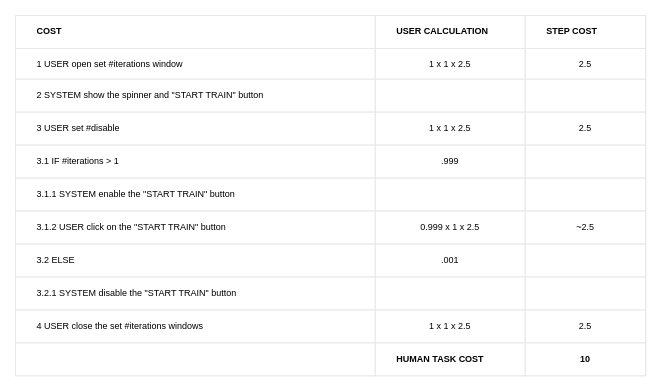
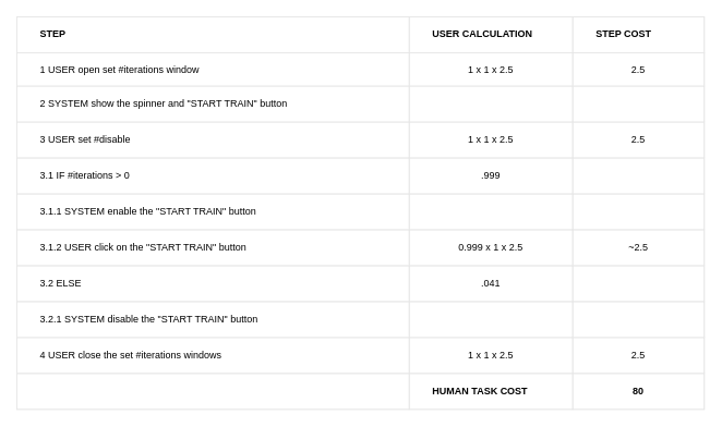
- <mxCell id="4" value="&lt;span style=&quot;white-space: pre;&quot;&gt;&#09;&lt;/span&gt;COST" style="connectable=0;recursiveResize=0;strokeColor=inherit;fillColor=none;align=left;whiteSpace=wrap;html=1;fontStyle=1" parent="3" vertex="1"><mxGeometry width="480" height="44" as="geometry"><mxRectangle width="480" height="44" as="alternateBounds" /></mxGeometry></mxCell>
+ <mxCell id="4" value="&lt;span style=&quot;white-space: pre;&quot;&gt;&#09;&lt;/span&gt;STEP" style="connectable=0;recursiveResize=0;strokeColor=inherit;fillColor=none;align=left;whiteSpace=wrap;html=1;fontStyle=1" parent="3" vertex="1"><mxGeometry width="480" height="44" as="geometry"><mxRectangle width="480" height="44" as="alternateBounds" /></mxGeometry></mxCell>
- <mxCell id="20" value="&lt;span style=&quot;white-space: pre;&quot;&gt;&#09;&lt;/span&gt;3.1 IF #iterations &amp;gt; 1" style="connectable=0;recursiveResize=0;strokeColor=inherit;fillColor=none;align=left;whiteSpace=wrap;html=1;" parent="19" vertex="1"><mxGeometry width="480" height="44" as="geometry"><mxRectangle width="480" height="44" as="alternateBounds" /></mxGeometry></mxCell>
+ <mxCell id="20" value="&lt;span style=&quot;white-space: pre;&quot;&gt;&#09;&lt;/span&gt;3.1 IF #iterations &amp;gt; 0" style="connectable=0;recursiveResize=0;strokeColor=inherit;fillColor=none;align=left;whiteSpace=wrap;html=1;" parent="19" vertex="1"><mxGeometry width="480" height="44" as="geometry"><mxRectangle width="480" height="44" as="alternateBounds" /></mxGeometry></mxCell>
- <mxCell id="33" value=".001" style="connectable=0;recursiveResize=0;strokeColor=inherit;fillColor=none;align=center;whiteSpace=wrap;html=1;" parent="31" vertex="1"><mxGeometry x="480" width="200" height="44" as="geometry"><mxRectangle width="200" height="44" as="alternateBounds" /></mxGeometry></mxCell>
+ <mxCell id="33" value=".041" style="connectable=0;recursiveResize=0;strokeColor=inherit;fillColor=none;align=center;whiteSpace=wrap;html=1;" parent="31" vertex="1"><mxGeometry x="480" width="200" height="44" as="geometry"><mxRectangle width="200" height="44" as="alternateBounds" /></mxGeometry></mxCell>
- <mxCell id="46" value="&lt;b&gt;10&lt;/b&gt;" style="connectable=0;recursiveResize=0;strokeColor=inherit;fillColor=none;align=center;whiteSpace=wrap;html=1;" parent="43" vertex="1"><mxGeometry x="680" width="161" height="44" as="geometry"><mxRectangle width="161" height="44" as="alternateBounds" /></mxGeometry></mxCell>
+ <mxCell id="46" value="&lt;b&gt;80&lt;/b&gt;" style="connectable=0;recursiveResize=0;strokeColor=inherit;fillColor=none;align=center;whiteSpace=wrap;html=1;" parent="43" vertex="1"><mxGeometry x="680" width="161" height="44" as="geometry"><mxRectangle width="161" height="44" as="alternateBounds" /></mxGeometry></mxCell>
